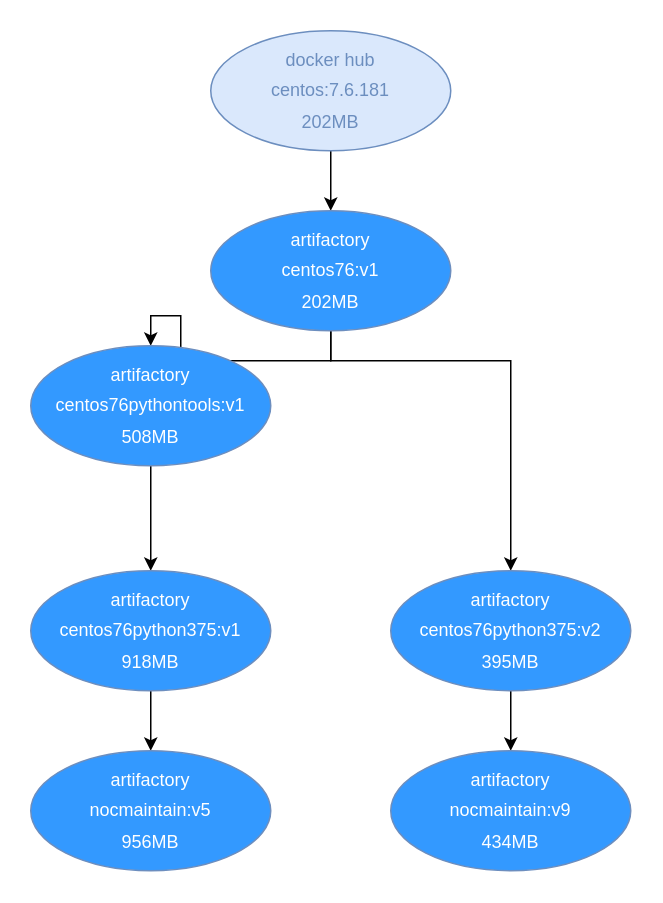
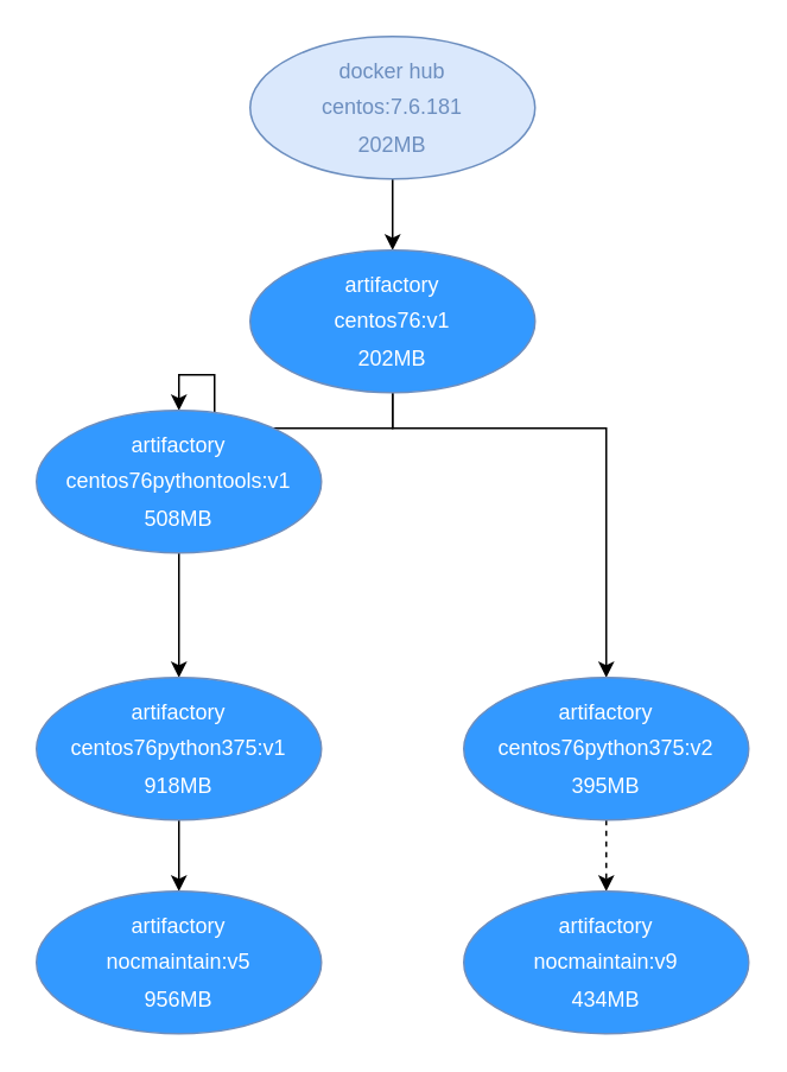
- <mxCell id="12" style="edgeStyle=orthogonalEdgeStyle;rounded=0;orthogonalLoop=1;jettySize=auto;html=1;entryX=0.5;entryY=0;entryDx=0;entryDy=0;" edge="1" parent="1" source="13" target="14"><mxGeometry relative="1" as="geometry" /></mxCell>
+ <mxCell id="12" style="edgeStyle=orthogonalEdgeStyle;rounded=0;orthogonalLoop=1;jettySize=auto;html=1;entryX=0.5;entryY=0;entryDx=0;entryDy=0;dashed=1;" edge="1" parent="1" source="13" target="14"><mxGeometry relative="1" as="geometry" /></mxCell>
